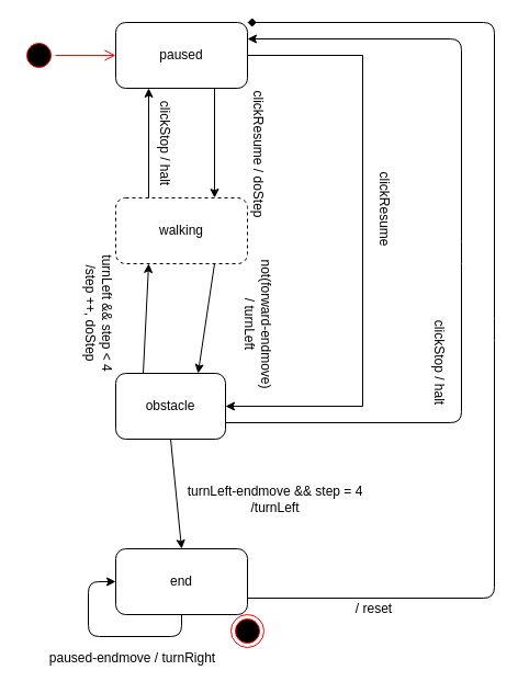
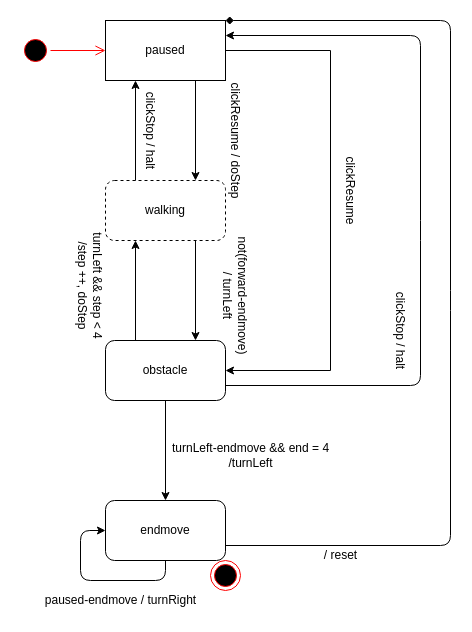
- <mxCell id="3" value="paused" style="rounded=1;whiteSpace=wrap;html=1;" vertex="1" parent="1"><mxGeometry x="105" y="20" width="120" height="60" as="geometry" /></mxCell>
+ <mxCell id="3" value="paused" style="whiteSpace=wrap;html=1;rounded=0;" vertex="1" parent="1"><mxGeometry x="105" y="20" width="120" height="60" as="geometry" /></mxCell>
- <mxCell id="7" value="obstacle" style="rounded=1;whiteSpace=wrap;html=1;" vertex="1" parent="1"><mxGeometry x="105" y="340" width="100" height="60" as="geometry" /></mxCell>
+ <mxCell id="7" value="obstacle" style="rounded=1;whiteSpace=wrap;html=1;" vertex="1" parent="1"><mxGeometry x="105" y="340" width="120" height="60" as="geometry" /></mxCell>
- <mxCell id="21" value="turnLeft-endmove &amp;amp;&amp;amp; step = 4&lt;br&gt;/turnLeft" style="text;html=1;align=center;verticalAlign=middle;resizable=0;points=[];autosize=1;" vertex="1" parent="1"><mxGeometry x="160" y="440" width="180" height="30" as="geometry" /></mxCell>
+ <mxCell id="21" value="turnLeft-endmove &amp;amp;&amp;amp; end = 4&lt;br&gt;/turnLeft" style="text;html=1;align=center;verticalAlign=middle;resizable=0;points=[];autosize=1;" vertex="1" parent="1"><mxGeometry x="160" y="440" width="180" height="30" as="geometry" /></mxCell>
- <mxCell id="8" value="end" style="rounded=1;whiteSpace=wrap;html=1;" vertex="1" parent="1"><mxGeometry x="105" y="500" width="120" height="60" as="geometry" /></mxCell>
+ <mxCell id="8" value="endmove" style="rounded=1;whiteSpace=wrap;html=1;" vertex="1" parent="1"><mxGeometry x="105" y="500" width="120" height="60" as="geometry" /></mxCell>
